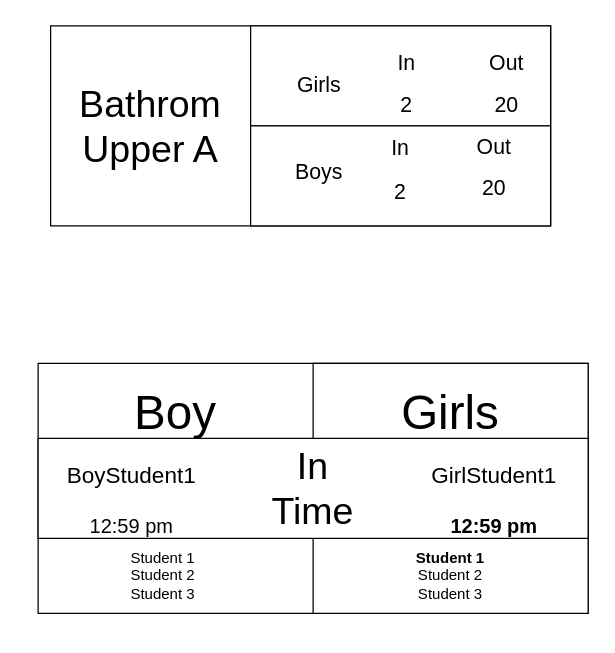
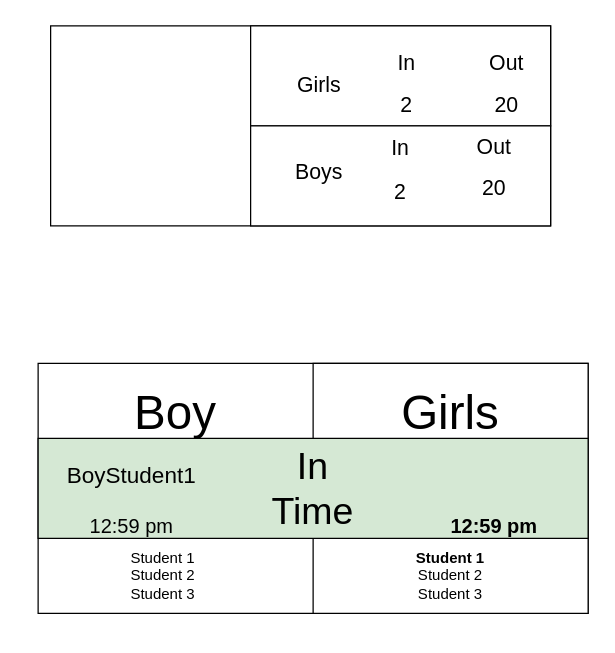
- <mxCell id="6" value="&lt;font&gt;Bathrom Upper A&lt;/font&gt;" style="text;strokeColor=none;align=center;fillColor=none;html=1;verticalAlign=middle;whiteSpace=wrap;rounded=0;fontSize=30;" parent="2" vertex="1"><mxGeometry width="160" height="160" as="geometry" /></mxCell>
- <mxCell id="32" value="GirlStudent1" style="text;strokeColor=none;align=center;fillColor=none;html=1;verticalAlign=middle;whiteSpace=wrap;rounded=0;fontSize=18;container=0;" parent="31" vertex="1"><mxGeometry width="150" height="40" as="geometry" /></mxCell>
- <mxCell id="28" value="&lt;font style=&quot;font-size: 30px;&quot;&gt;In&lt;/font&gt;&lt;div&gt;&lt;font style=&quot;font-size: 30px;&quot;&gt;Time&lt;/font&gt;&lt;/div&gt;" style="whiteSpace=wrap;html=1;container=0;" parent="22" vertex="1"><mxGeometry y="60" width="440.0" height="80" as="geometry" /></mxCell>
+ <mxCell id="28" value="&lt;font style=&quot;font-size: 30px;&quot;&gt;In&lt;/font&gt;&lt;div&gt;&lt;font style=&quot;font-size: 30px;&quot;&gt;Time&lt;/font&gt;&lt;/div&gt;" style="whiteSpace=wrap;html=1;container=0;fillColor=#d5e8d4;" parent="22" vertex="1"><mxGeometry y="60" width="440.0" height="80" as="geometry" /></mxCell>
